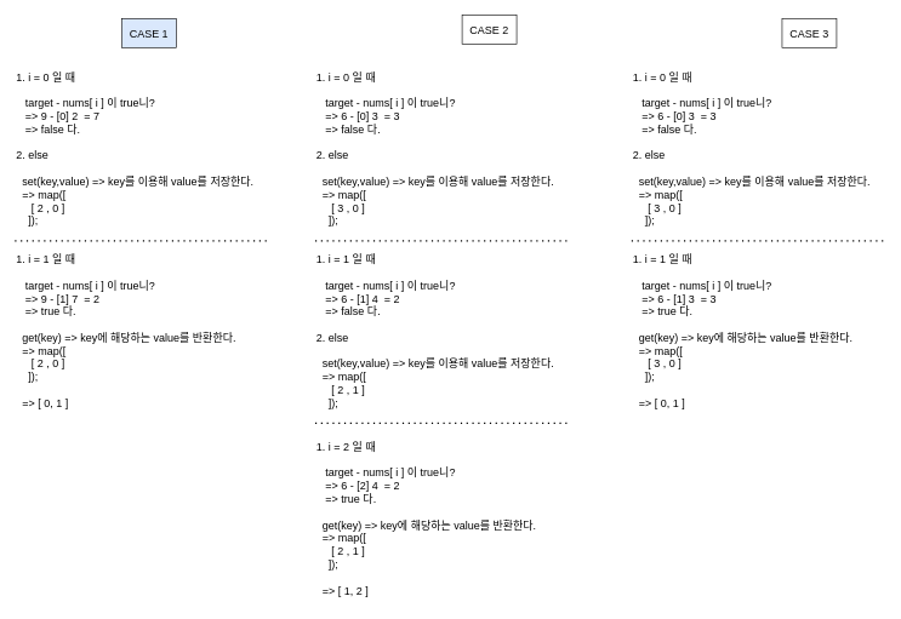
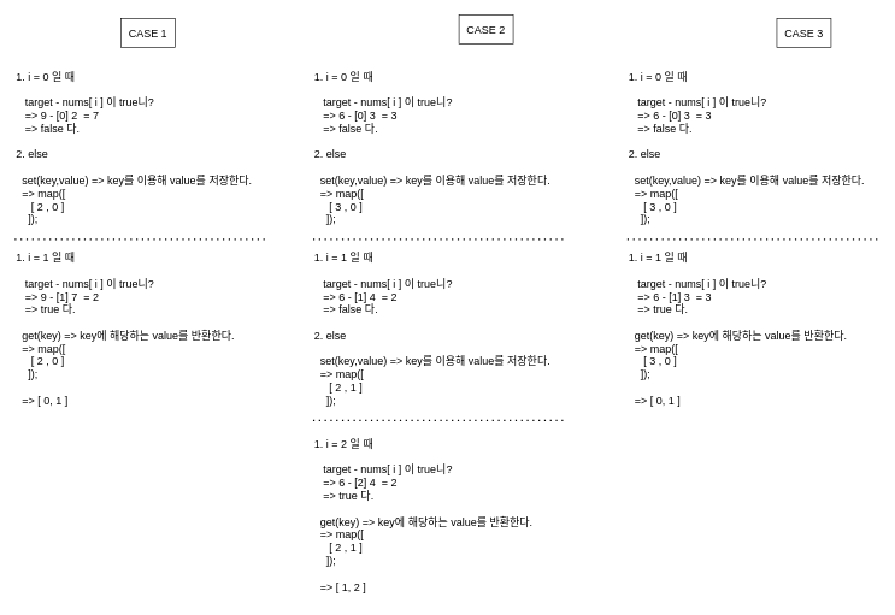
- <mxCell id="2" value="&lt;font style=&quot;font-size: 15px;&quot;&gt;CASE 1&lt;/font&gt;" style="rounded=0;whiteSpace=wrap;html=1;fillColor=#dae8fc;" parent="1" vertex="1"><mxGeometry x="167" y="25" width="75" height="40" as="geometry" /></mxCell>
+ <mxCell id="2" value="&lt;font style=&quot;font-size: 15px;&quot;&gt;CASE 1&lt;/font&gt;" style="rounded=0;whiteSpace=wrap;html=1;" parent="1" vertex="1"><mxGeometry x="167" y="25" width="75" height="40" as="geometry" /></mxCell>
